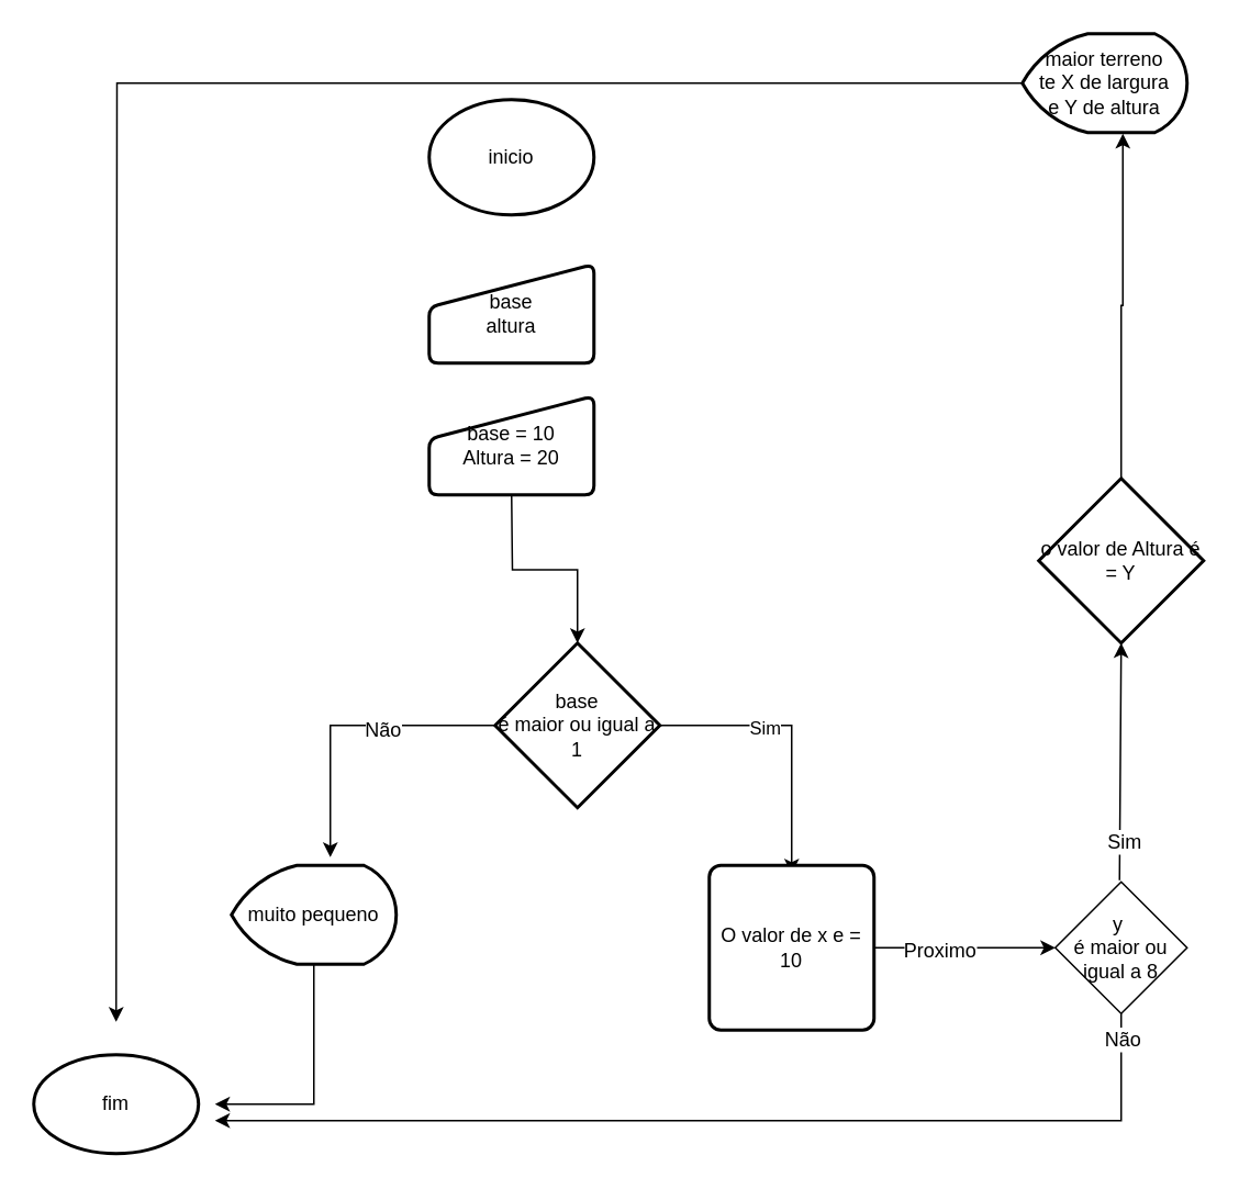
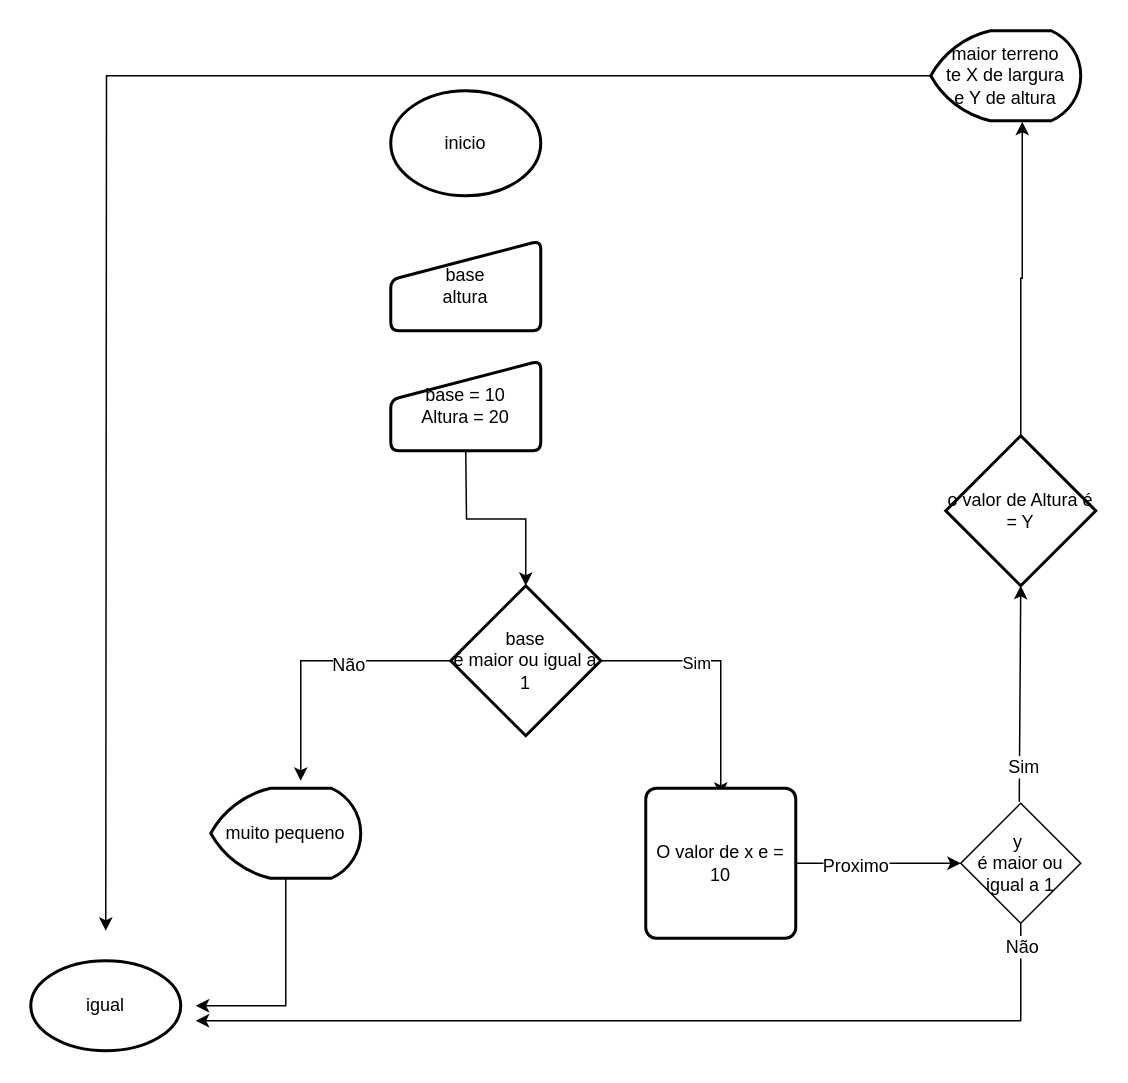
- <mxCell id="19" value="y&amp;nbsp;&lt;br&gt;é maior ou igual a 8" style="rhombus;whiteSpace=wrap;html=1;fontSize=12;" vertex="1" parent="1"><mxGeometry x="640" y="535" width="80" height="80" as="geometry" /></mxCell>
+ <mxCell id="19" value="y&amp;nbsp;&lt;br&gt;é maior ou igual a 1" style="rhombus;whiteSpace=wrap;html=1;fontSize=12;" vertex="1" parent="1"><mxGeometry x="640" y="535" width="80" height="80" as="geometry" /></mxCell>
- <mxCell id="14" value="fim&lt;br&gt;" style="strokeWidth=2;html=1;shape=mxgraph.flowchart.start_1;whiteSpace=wrap;fontSize=12;" vertex="1" parent="1"><mxGeometry x="20" y="640" width="100" height="60" as="geometry" /></mxCell>
+ <mxCell id="14" value="igual&lt;br&gt;" style="strokeWidth=2;html=1;shape=mxgraph.flowchart.start_1;whiteSpace=wrap;fontSize=12;" vertex="1" parent="1"><mxGeometry x="20" y="640" width="100" height="60" as="geometry" /></mxCell>
